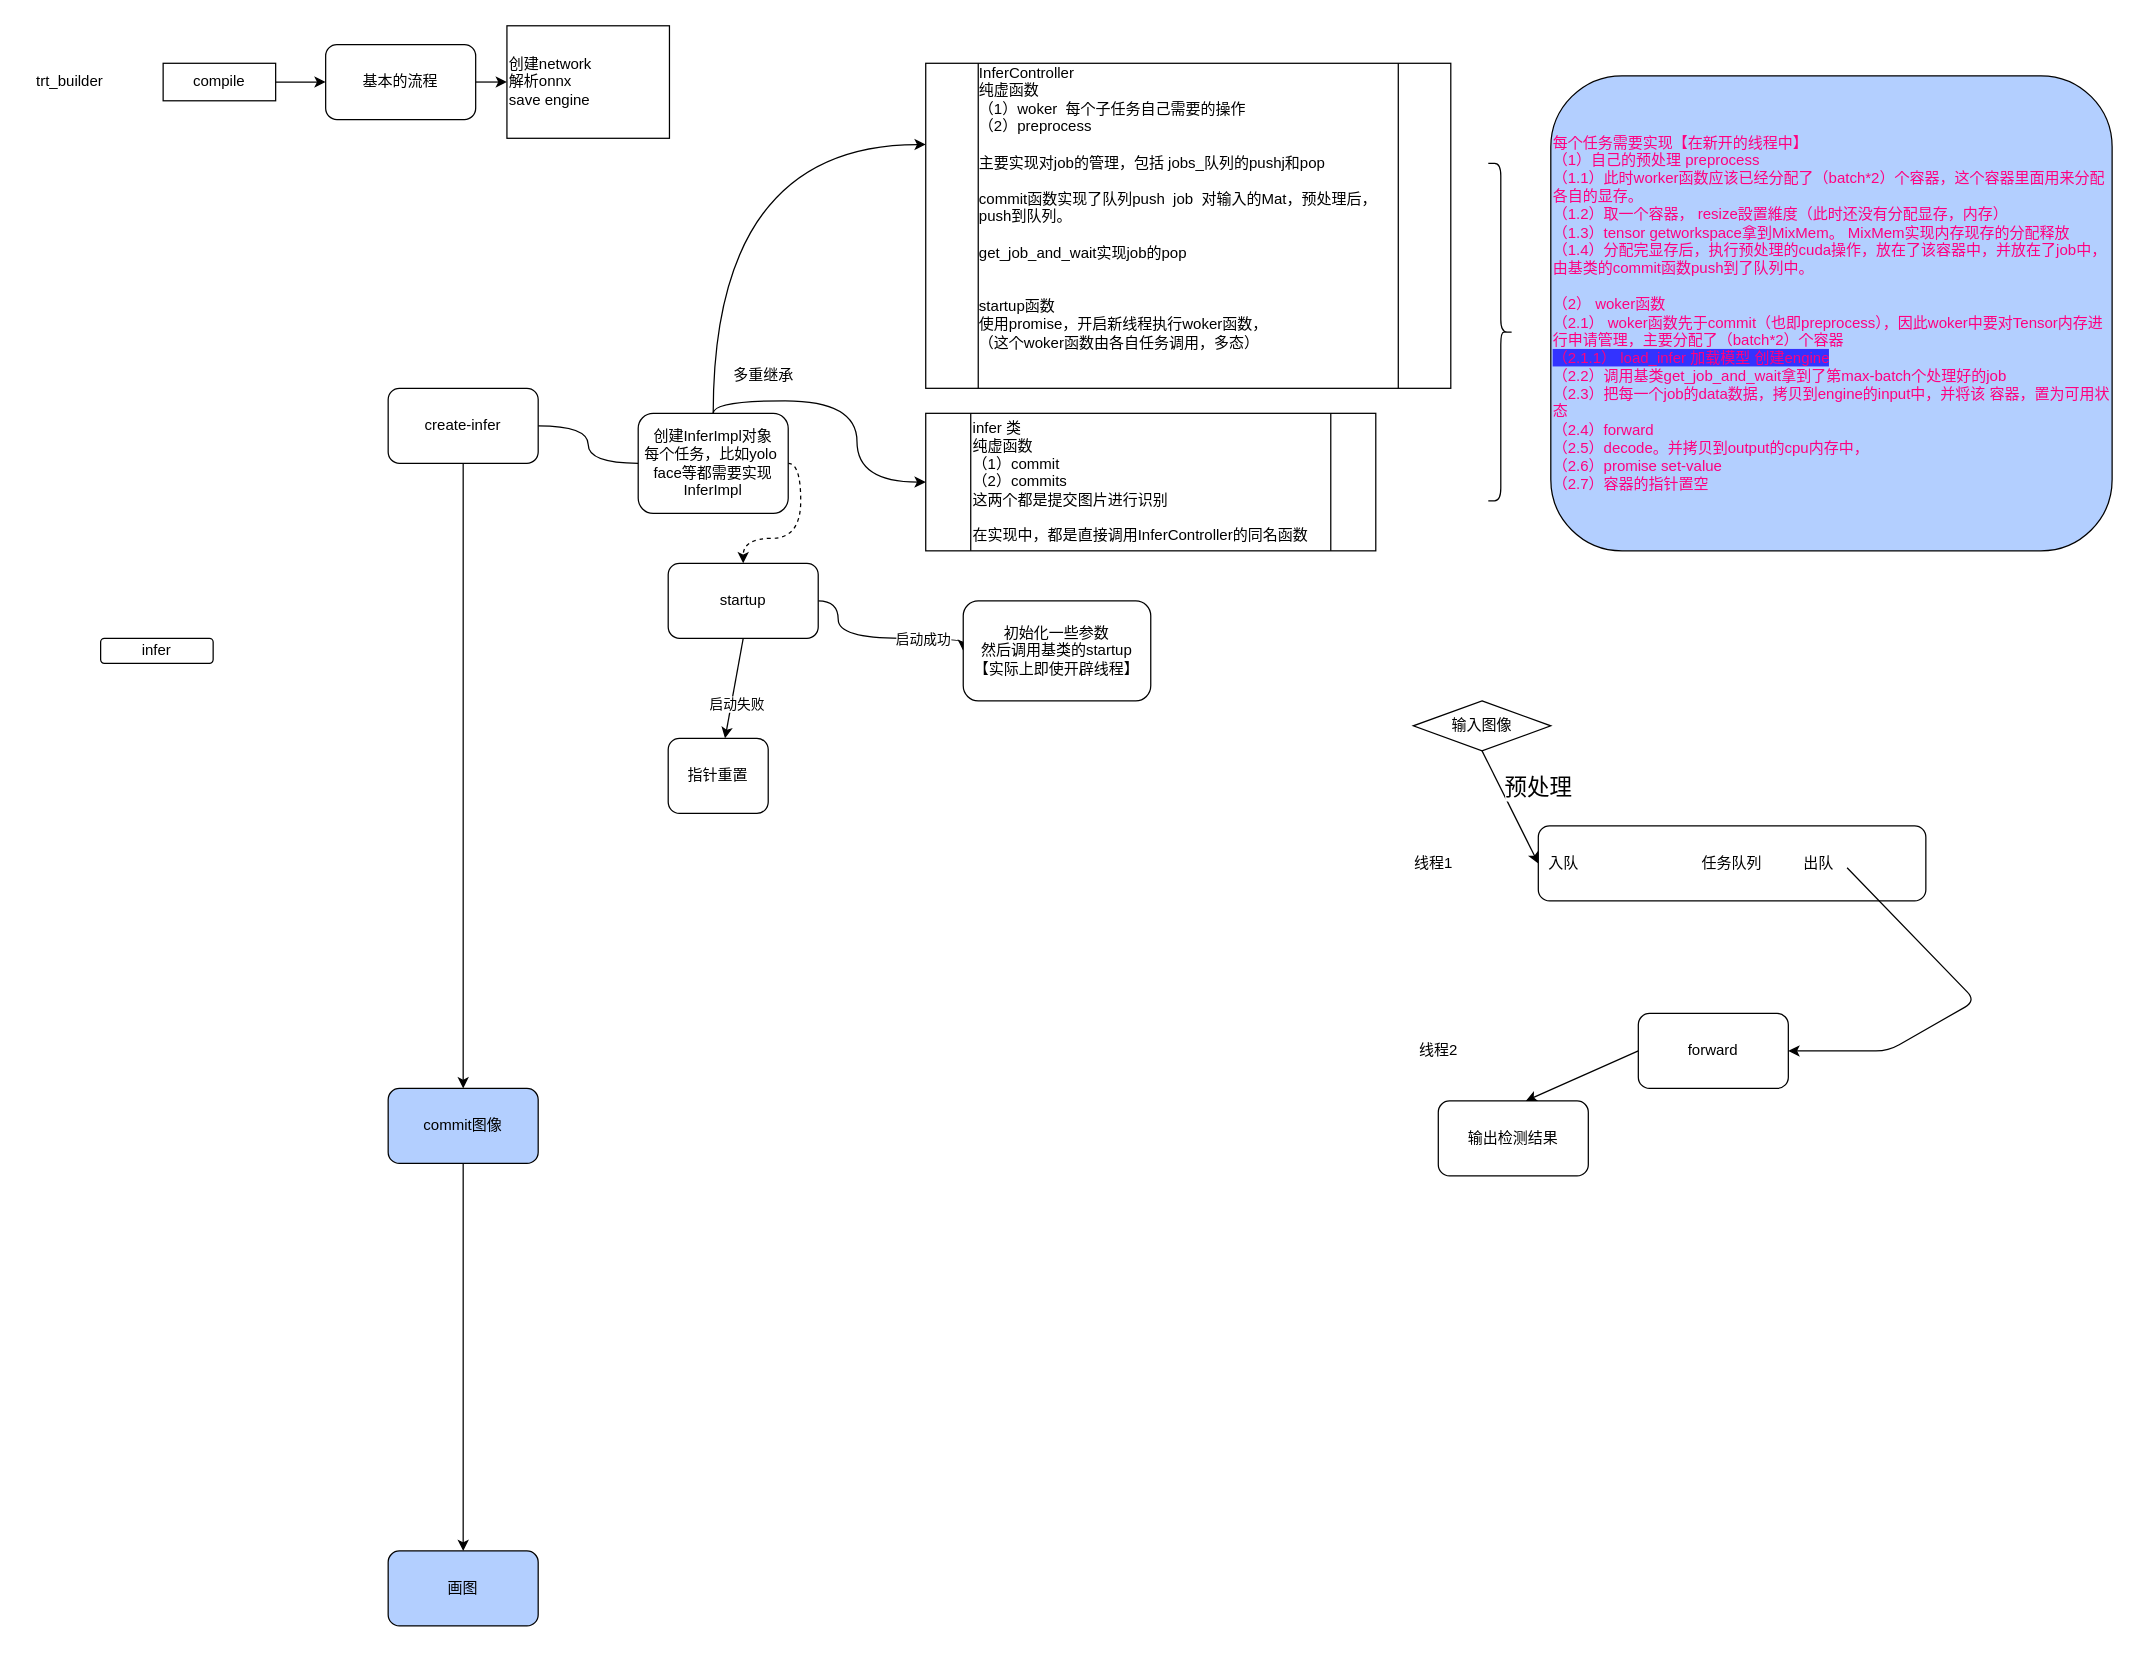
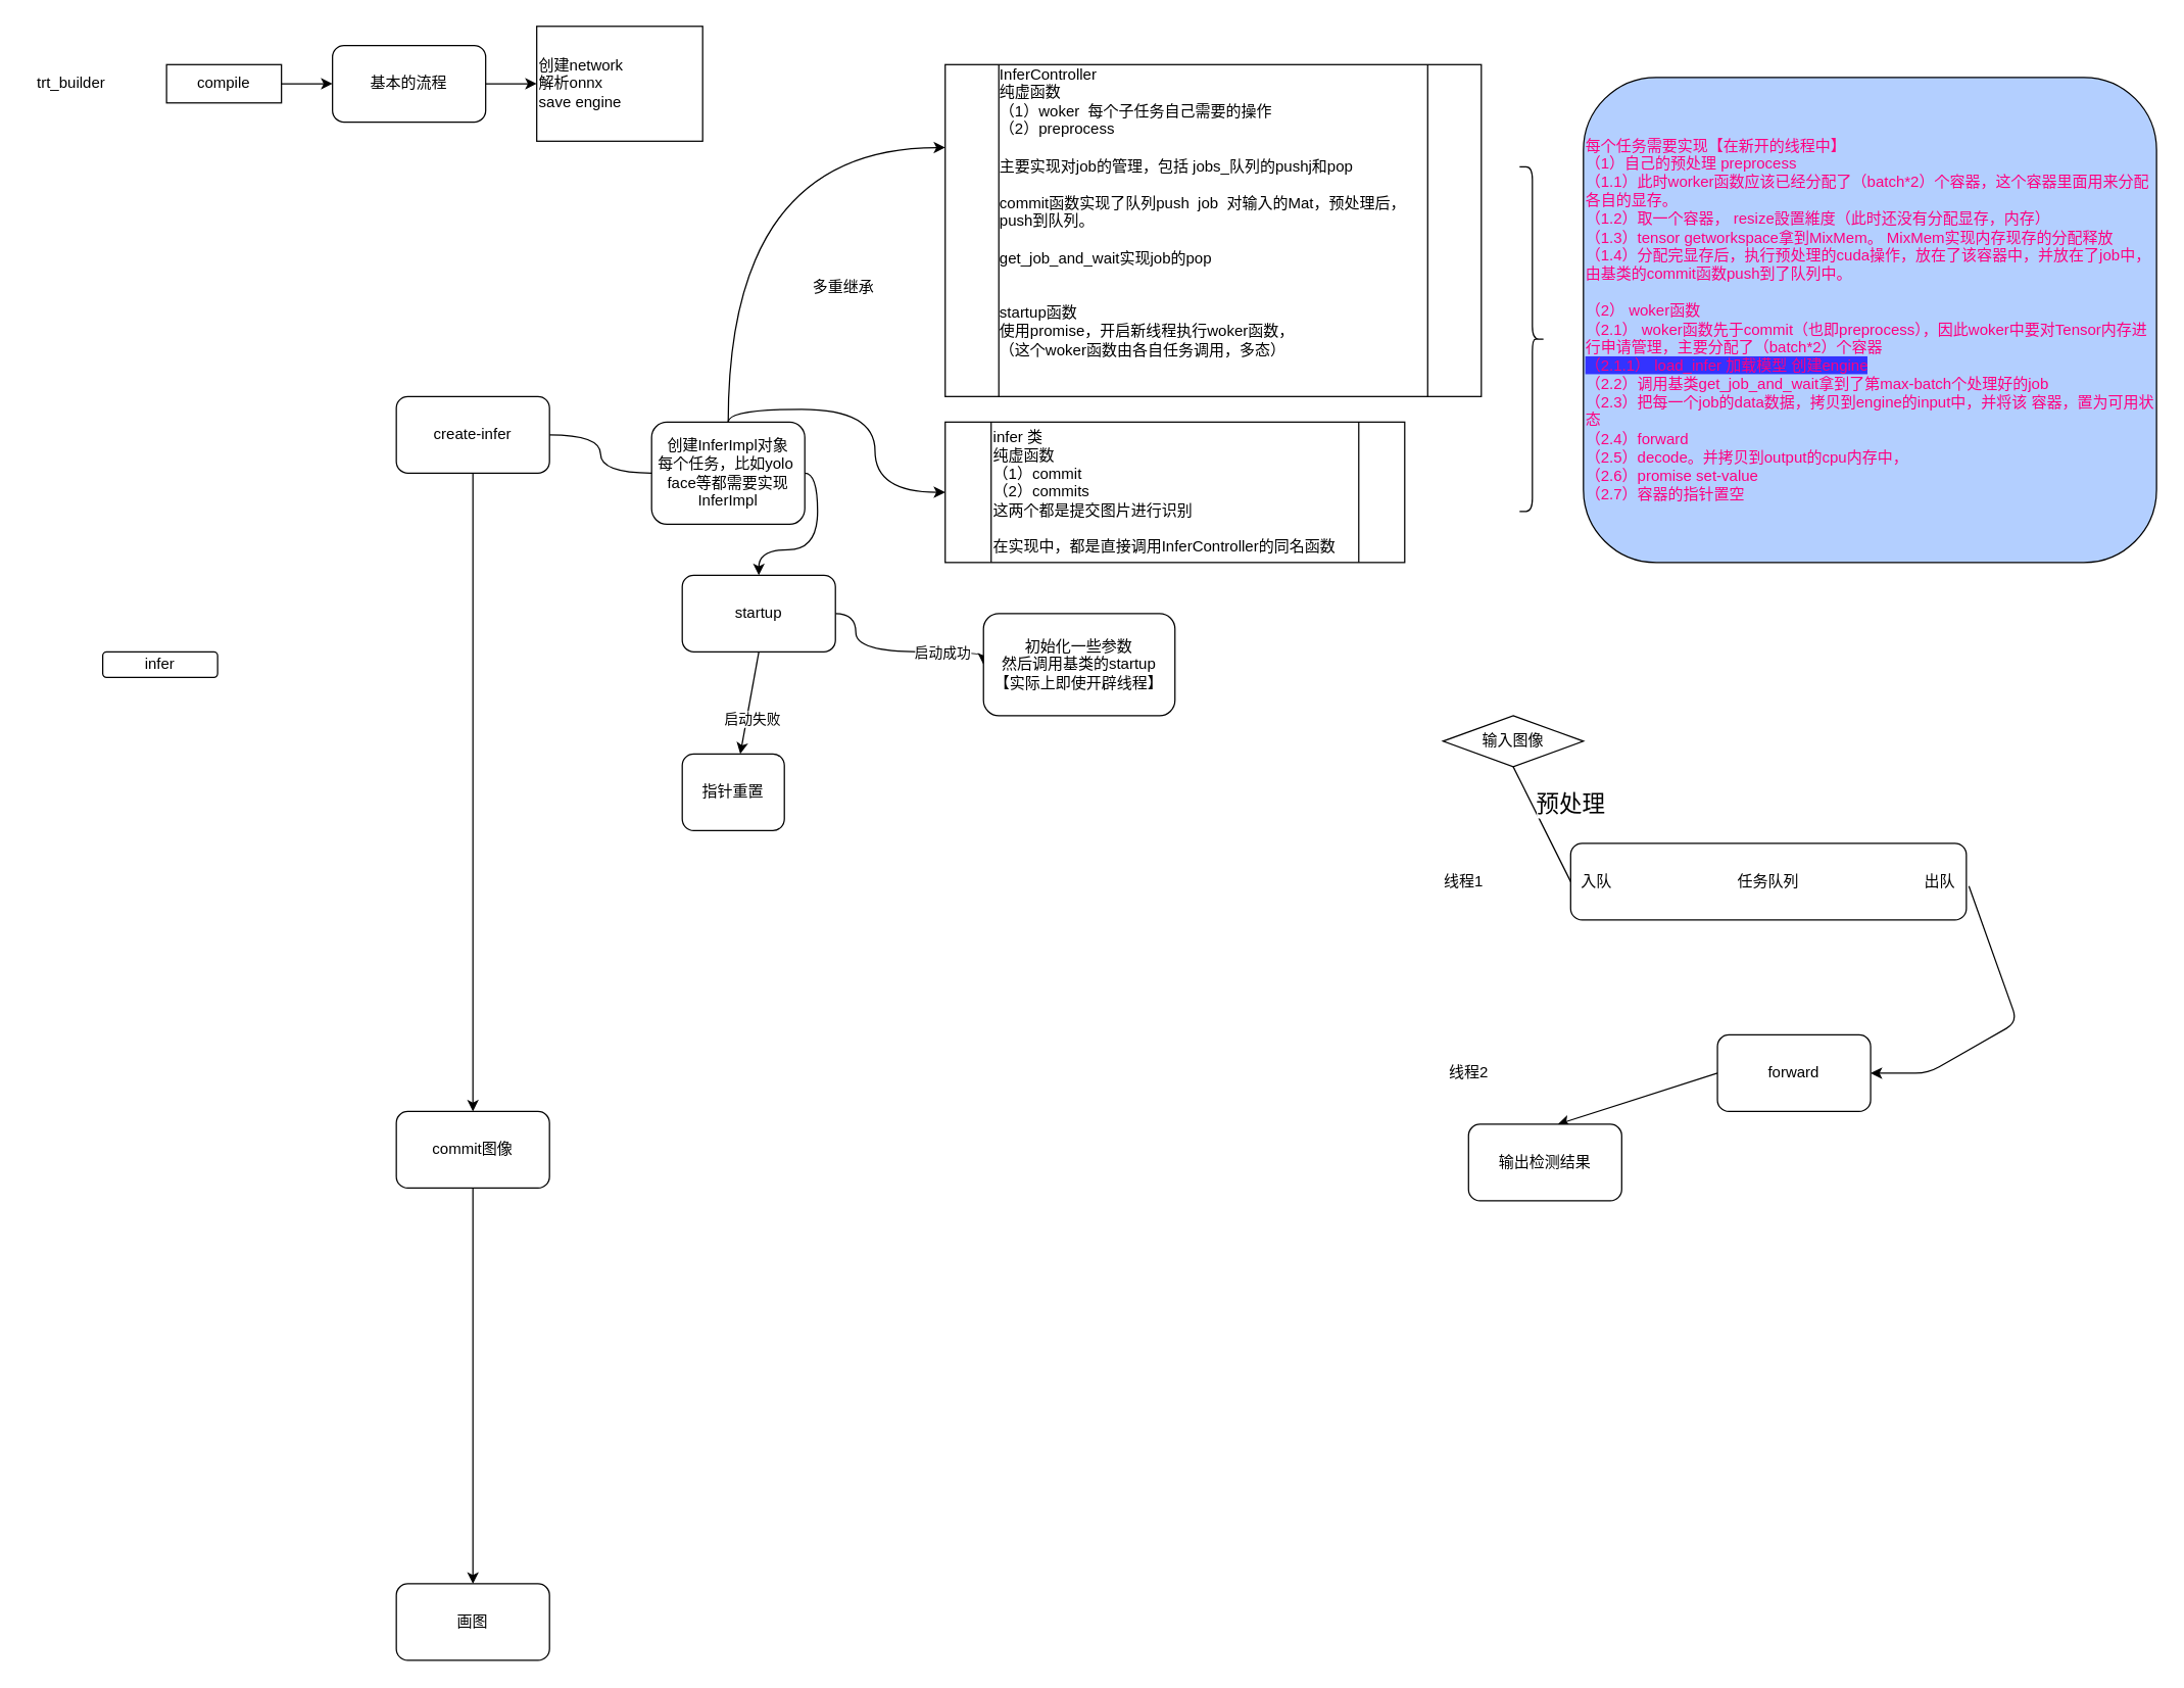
- <mxCell id="7" value="创建network&lt;br&gt;解析onnx&lt;br&gt;save engine&lt;br&gt;&lt;div style=&quot;text-align: justify&quot;&gt;&lt;/div&gt;" style="rounded=0;whiteSpace=wrap;html=1;align=left;" parent="1" vertex="1"><mxGeometry x="405" y="20" width="130" height="90" as="geometry" /></mxCell>
+ <mxCell id="7" value="创建network&lt;br&gt;解析onnx&lt;br&gt;save engine&lt;br&gt;&lt;div style=&quot;text-align: justify&quot;&gt;&lt;/div&gt;" style="rounded=0;whiteSpace=wrap;html=1;align=left;" parent="1" vertex="1"><mxGeometry x="420" y="20" width="130" height="90" as="geometry" /></mxCell>
- <mxCell id="27" value="多重继承" style="text;html=1;align=center;verticalAlign=middle;resizable=0;points=[];autosize=1;strokeColor=none;fillColor=none;" parent="1" vertex="1"><mxGeometry x="580" y="290" width="60" height="20" as="geometry" /></mxCell>
+ <mxCell id="27" value="多重继承" style="text;html=1;align=center;verticalAlign=middle;resizable=0;points=[];autosize=1;strokeColor=none;fillColor=none;" parent="1" vertex="1"><mxGeometry x="630" y="215" width="60" height="20" as="geometry" /></mxCell>
- <mxCell id="9" style="edgeStyle=orthogonalEdgeStyle;curved=1;html=1;exitX=1;exitY=0.5;exitDx=0;exitDy=0;startArrow=none;dashed=1;" parent="1" source="22" target="18" edge="1"><mxGeometry relative="1" as="geometry" /></mxCell>
+ <mxCell id="9" style="edgeStyle=orthogonalEdgeStyle;curved=1;html=1;exitX=1;exitY=0.5;exitDx=0;exitDy=0;startArrow=none;" parent="1" source="22" target="18" edge="1"><mxGeometry relative="1" as="geometry" /></mxCell>
- <mxCell id="36" value="&lt;font style=&quot;font-size: 18px&quot;&gt;预处理&lt;/font&gt;" style="edgeStyle=none;html=1;exitX=0.5;exitY=1;exitDx=0;exitDy=0;entryX=0;entryY=0.5;entryDx=0;entryDy=0;" edge="1" parent="1" source="37" target="31"><mxGeometry x="-0.067" y="27" relative="1" as="geometry"><mxPoint as="offset" /></mxGeometry></mxCell>
+ <mxCell id="36" value="&lt;font style=&quot;font-size: 18px&quot;&gt;预处理&lt;/font&gt;" style="edgeStyle=none;html=1;exitX=0.5;exitY=1;exitDx=0;exitDy=0;entryX=0;entryY=0.5;entryDx=0;entryDy=0;endArrow=none;" edge="1" parent="1" source="37" target="31"><mxGeometry x="-0.067" y="27" relative="1" as="geometry"><mxPoint as="offset" /></mxGeometry></mxCell>
- <mxCell id="40" value="出队" style="text;html=1;align=center;verticalAlign=middle;resizable=0;points=[];autosize=1;strokeColor=none;fillColor=none;" vertex="1" parent="1"><mxGeometry x="1434" y="680" width="40" height="20" as="geometry" /></mxCell>
+ <mxCell id="40" value="出队" style="text;html=1;align=center;verticalAlign=middle;resizable=0;points=[];autosize=1;strokeColor=none;fillColor=none;" vertex="1" parent="1"><mxGeometry x="1499" y="680" width="40" height="20" as="geometry" /></mxCell>
- <mxCell id="34" value="forward" style="rounded=1;whiteSpace=wrap;html=1;" vertex="1" parent="1"><mxGeometry x="1310" y="810" width="120" height="60" as="geometry" /></mxCell>
+ <mxCell id="34" value="forward" style="rounded=1;whiteSpace=wrap;html=1;" vertex="1" parent="1"><mxGeometry x="1345" y="810" width="120" height="60" as="geometry" /></mxCell>
- <mxCell id="12" value="commit图像" style="rounded=1;whiteSpace=wrap;html=1;fillColor=#b3cfff;" parent="1" vertex="1"><mxGeometry x="310" y="870" width="120" height="60" as="geometry" /></mxCell>
+ <mxCell id="12" value="commit图像" style="rounded=1;whiteSpace=wrap;html=1;" parent="1" vertex="1"><mxGeometry x="310" y="870" width="120" height="60" as="geometry" /></mxCell>
- <mxCell id="13" value="画图" style="rounded=1;whiteSpace=wrap;html=1;fillColor=#b3cfff;" parent="1" vertex="1"><mxGeometry x="310" y="1240" width="120" height="60" as="geometry" /></mxCell>
+ <mxCell id="13" value="画图" style="rounded=1;whiteSpace=wrap;html=1;" parent="1" vertex="1"><mxGeometry x="310" y="1240" width="120" height="60" as="geometry" /></mxCell>
